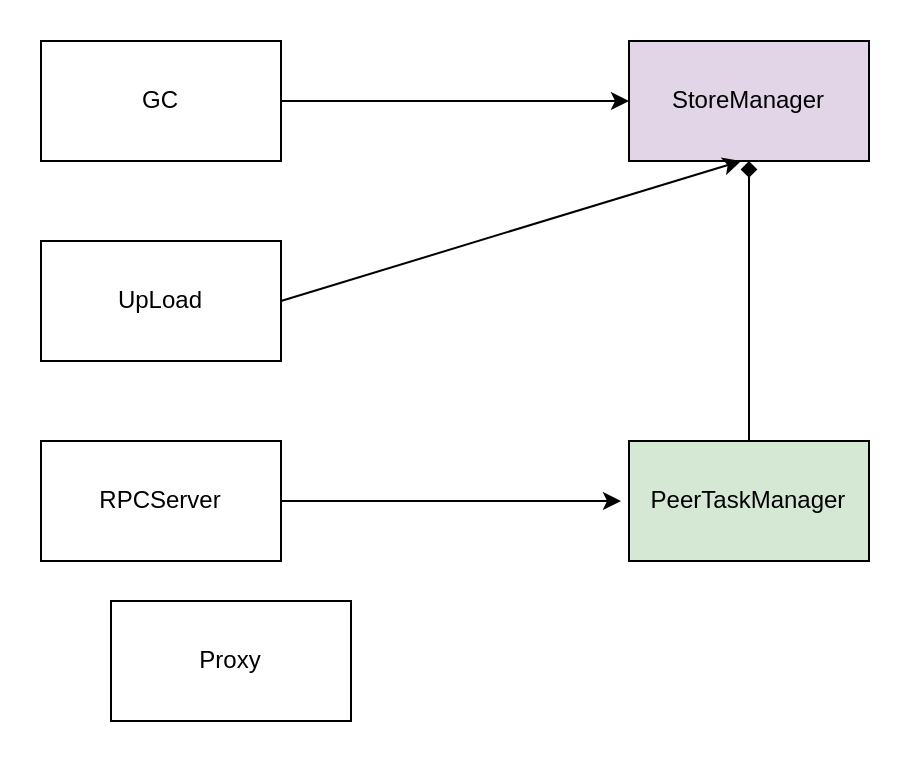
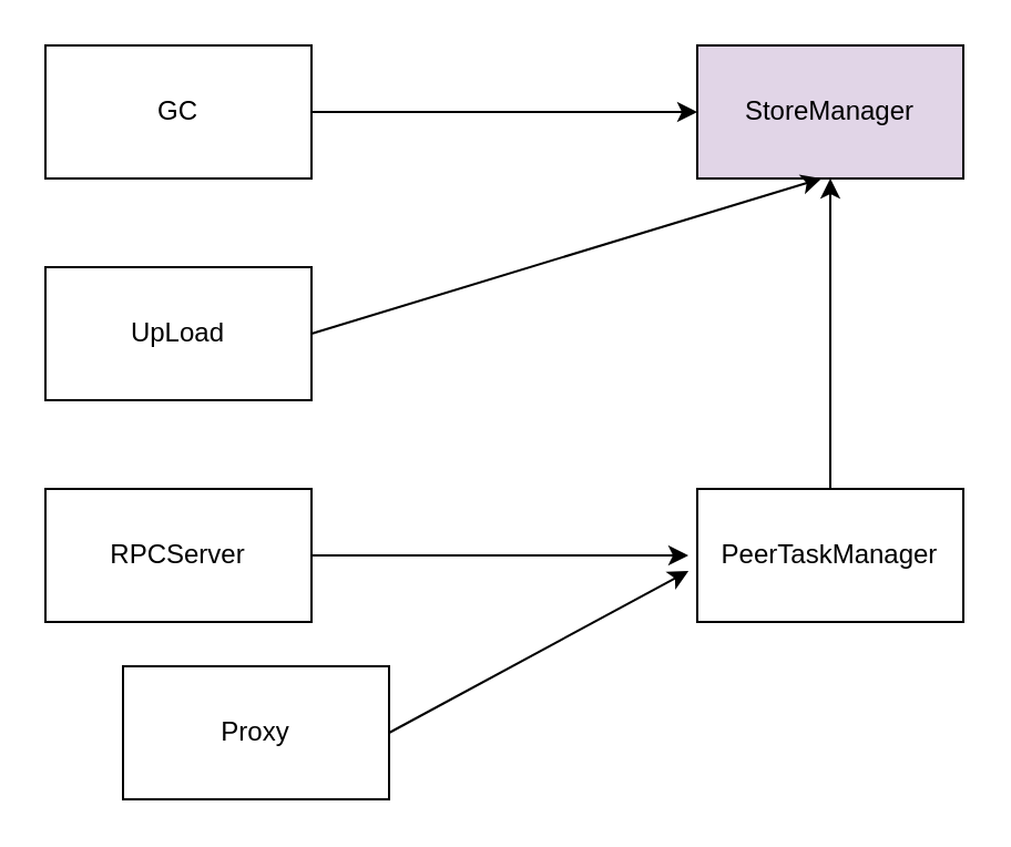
- <mxCell id="12" value="" style="endArrow=diamond;html=1;rounded=0;exitX=0.5;exitY=0;exitDx=0;exitDy=0;entryX=0.5;entryY=1;entryDx=0;entryDy=0;" parent="1" source="8" target="7" edge="1"><mxGeometry width="50" height="50" relative="1" as="geometry"><mxPoint x="290" y="100" as="sourcePoint" /><mxPoint x="340" y="50" as="targetPoint" /></mxGeometry></mxCell>
+ <mxCell id="12" value="" style="endArrow=classic;html=1;rounded=0;exitX=0.5;exitY=0;exitDx=0;exitDy=0;entryX=0.5;entryY=1;entryDx=0;entryDy=0;" parent="1" source="8" target="7" edge="1"><mxGeometry width="50" height="50" relative="1" as="geometry"><mxPoint x="290" y="100" as="sourcePoint" /><mxPoint x="340" y="50" as="targetPoint" /></mxGeometry></mxCell>
- <mxCell id="8" value="PeerTaskManager" style="rounded=0;whiteSpace=wrap;html=1;fillColor=#d5e8d4;" parent="1" vertex="1"><mxGeometry x="314" y="220" width="120" height="60" as="geometry" /></mxCell>
+ <mxCell id="8" value="PeerTaskManager" style="rounded=0;whiteSpace=wrap;html=1;" parent="1" vertex="1"><mxGeometry x="314" y="220" width="120" height="60" as="geometry" /></mxCell>
+ <mxCell id="11" value="" style="endArrow=classic;html=1;rounded=0;exitX=1;exitY=0.5;exitDx=0;exitDy=0;entryX=-0.033;entryY=0.617;entryDx=0;entryDy=0;entryPerimeter=0;" parent="1" source="5" target="8" edge="1"><mxGeometry width="50" height="50" relative="1" as="geometry"><mxPoint x="290" y="100" as="sourcePoint" /><mxPoint x="310" y="250" as="targetPoint" /></mxGeometry></mxCell>
